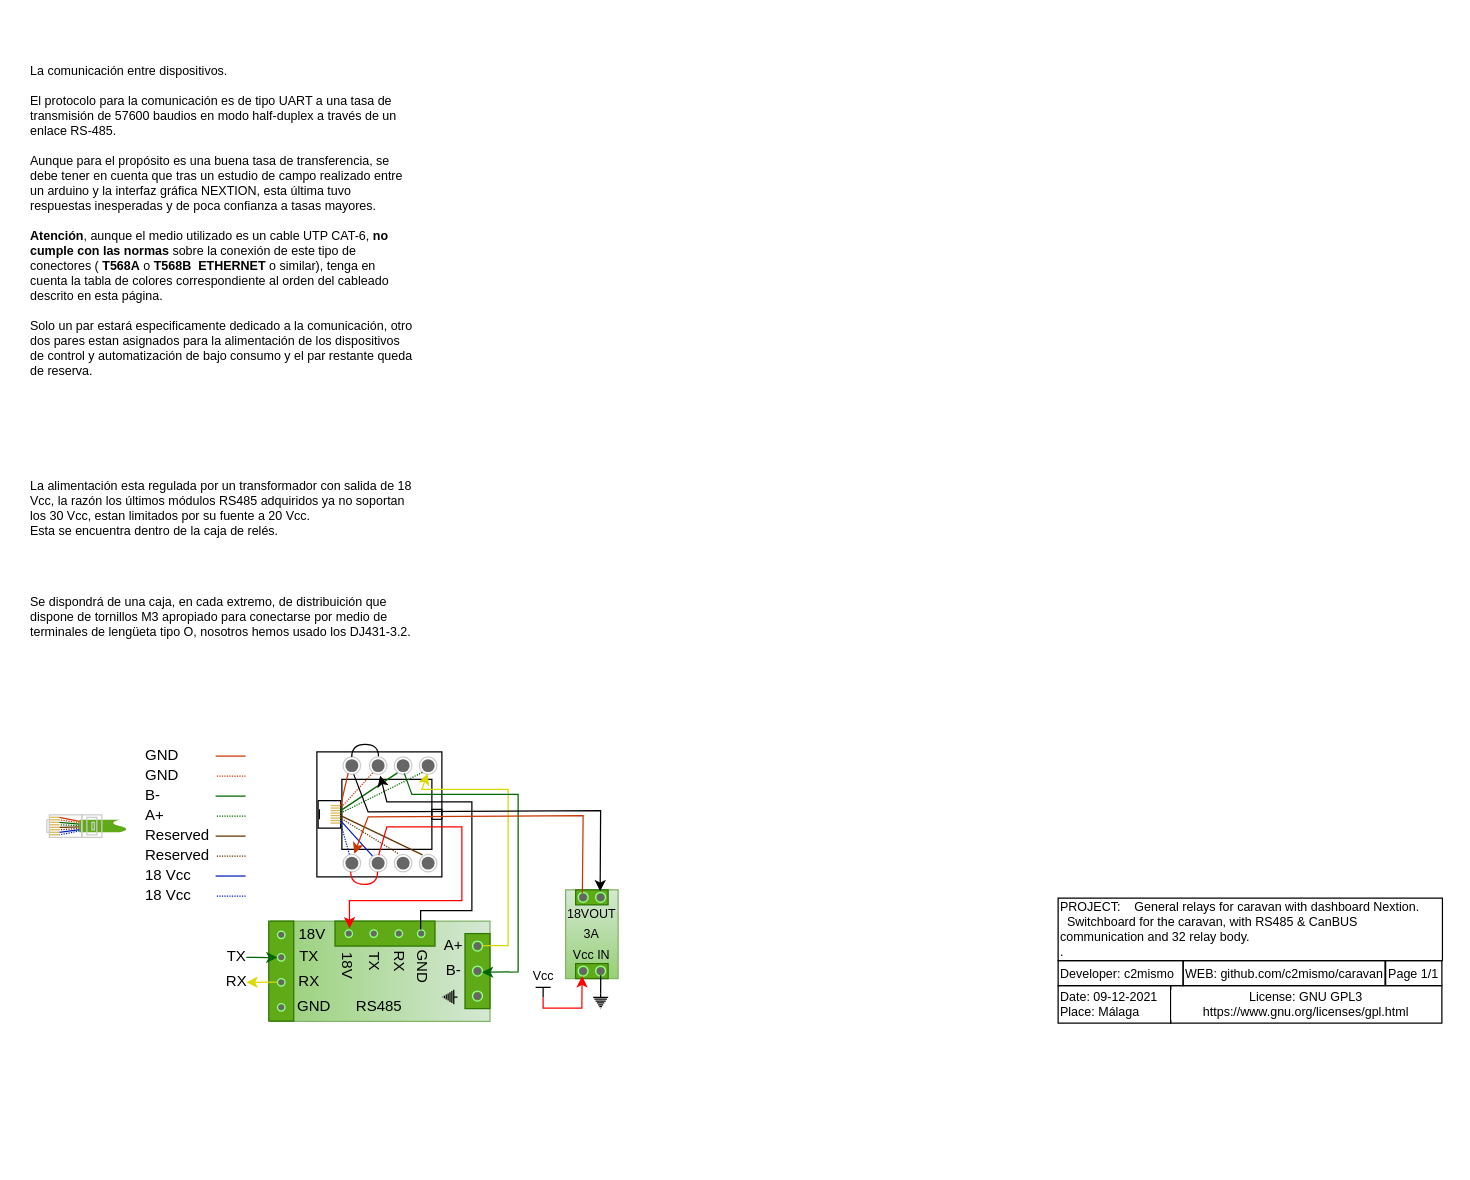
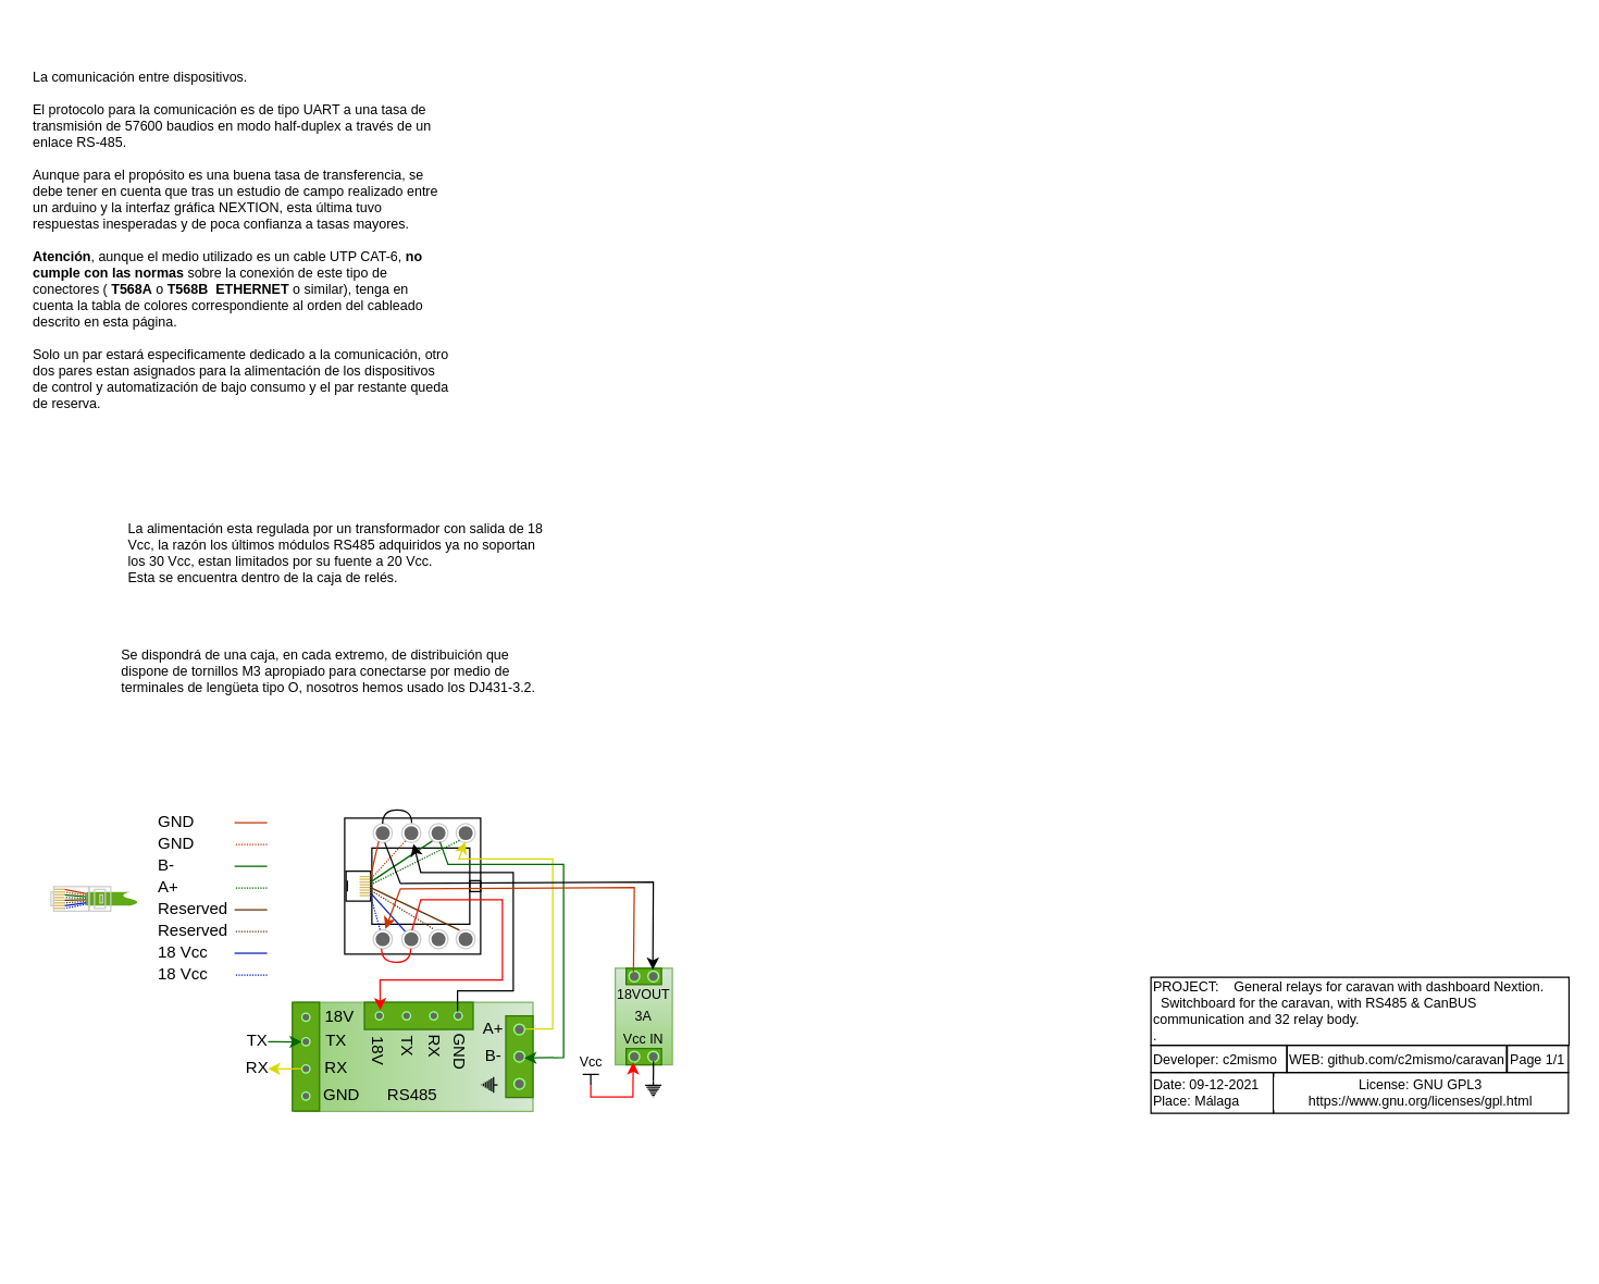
- <mxCell id="25" value="&lt;font style=&quot;font-size: 10px;&quot;&gt;La alimentación esta regulada por un transformador con salida de 18 Vcc, la razón los últimos módulos RS485 adquiridos ya no soportan los 30 Vcc, estan limitados por su fuente a 20 Vcc.&lt;br&gt;Esta se encuentra dentro de la caja de relés.&lt;br style=&quot;font-size: 10px;&quot;&gt;&lt;/font&gt;" style="text;html=1;strokeColor=none;fillColor=none;align=left;verticalAlign=middle;whiteSpace=wrap;rounded=0;fontColor=#000000;labelBackgroundColor=none;fontSize=10;" vertex="1" parent="1"><mxGeometry x="22" y="352" width="310" height="108" as="geometry" /></mxCell>
+ <mxCell id="25" value="&lt;font style=&quot;font-size: 10px;&quot;&gt;La alimentación esta regulada por un transformador con salida de 18 Vcc, la razón los últimos módulos RS485 adquiridos ya no soportan los 30 Vcc, estan limitados por su fuente a 20 Vcc.&lt;br&gt;Esta se encuentra dentro de la caja de relés.&lt;br style=&quot;font-size: 10px;&quot;&gt;&lt;/font&gt;" style="text;html=1;strokeColor=none;fillColor=none;align=left;verticalAlign=middle;whiteSpace=wrap;rounded=0;fontColor=#000000;labelBackgroundColor=none;fontSize=10;" vertex="1" parent="1"><mxGeometry x="92" y="352" width="310" height="108" as="geometry" /></mxCell>
- <mxCell id="24" value="&lt;font style=&quot;font-size: 10px;&quot;&gt;Se dispondrá de una caja, en cada extremo, de distribuición que dispone de tornillos M3 apropiado para conectarse por medio de terminales de lengüeta tipo O, nosotros hemos usado los&amp;nbsp;DJ431-3.2.&lt;br style=&quot;font-size: 10px;&quot;&gt;&lt;/font&gt;" style="text;html=1;strokeColor=none;fillColor=none;align=left;verticalAlign=middle;whiteSpace=wrap;rounded=0;fontColor=#000000;labelBackgroundColor=none;fontSize=10;" vertex="1" parent="1"><mxGeometry x="22" y="472" width="308" height="42" as="geometry" /></mxCell>
+ <mxCell id="24" value="&lt;font style=&quot;font-size: 10px;&quot;&gt;Se dispondrá de una caja, en cada extremo, de distribuición que dispone de tornillos M3 apropiado para conectarse por medio de terminales de lengüeta tipo O, nosotros hemos usado los&amp;nbsp;DJ431-3.2.&lt;br style=&quot;font-size: 10px;&quot;&gt;&lt;/font&gt;" style="text;html=1;strokeColor=none;fillColor=none;align=left;verticalAlign=middle;whiteSpace=wrap;rounded=0;fontColor=#000000;labelBackgroundColor=none;fontSize=10;" vertex="1" parent="1"><mxGeometry x="87" y="472" width="308" height="42" as="geometry" /></mxCell>
